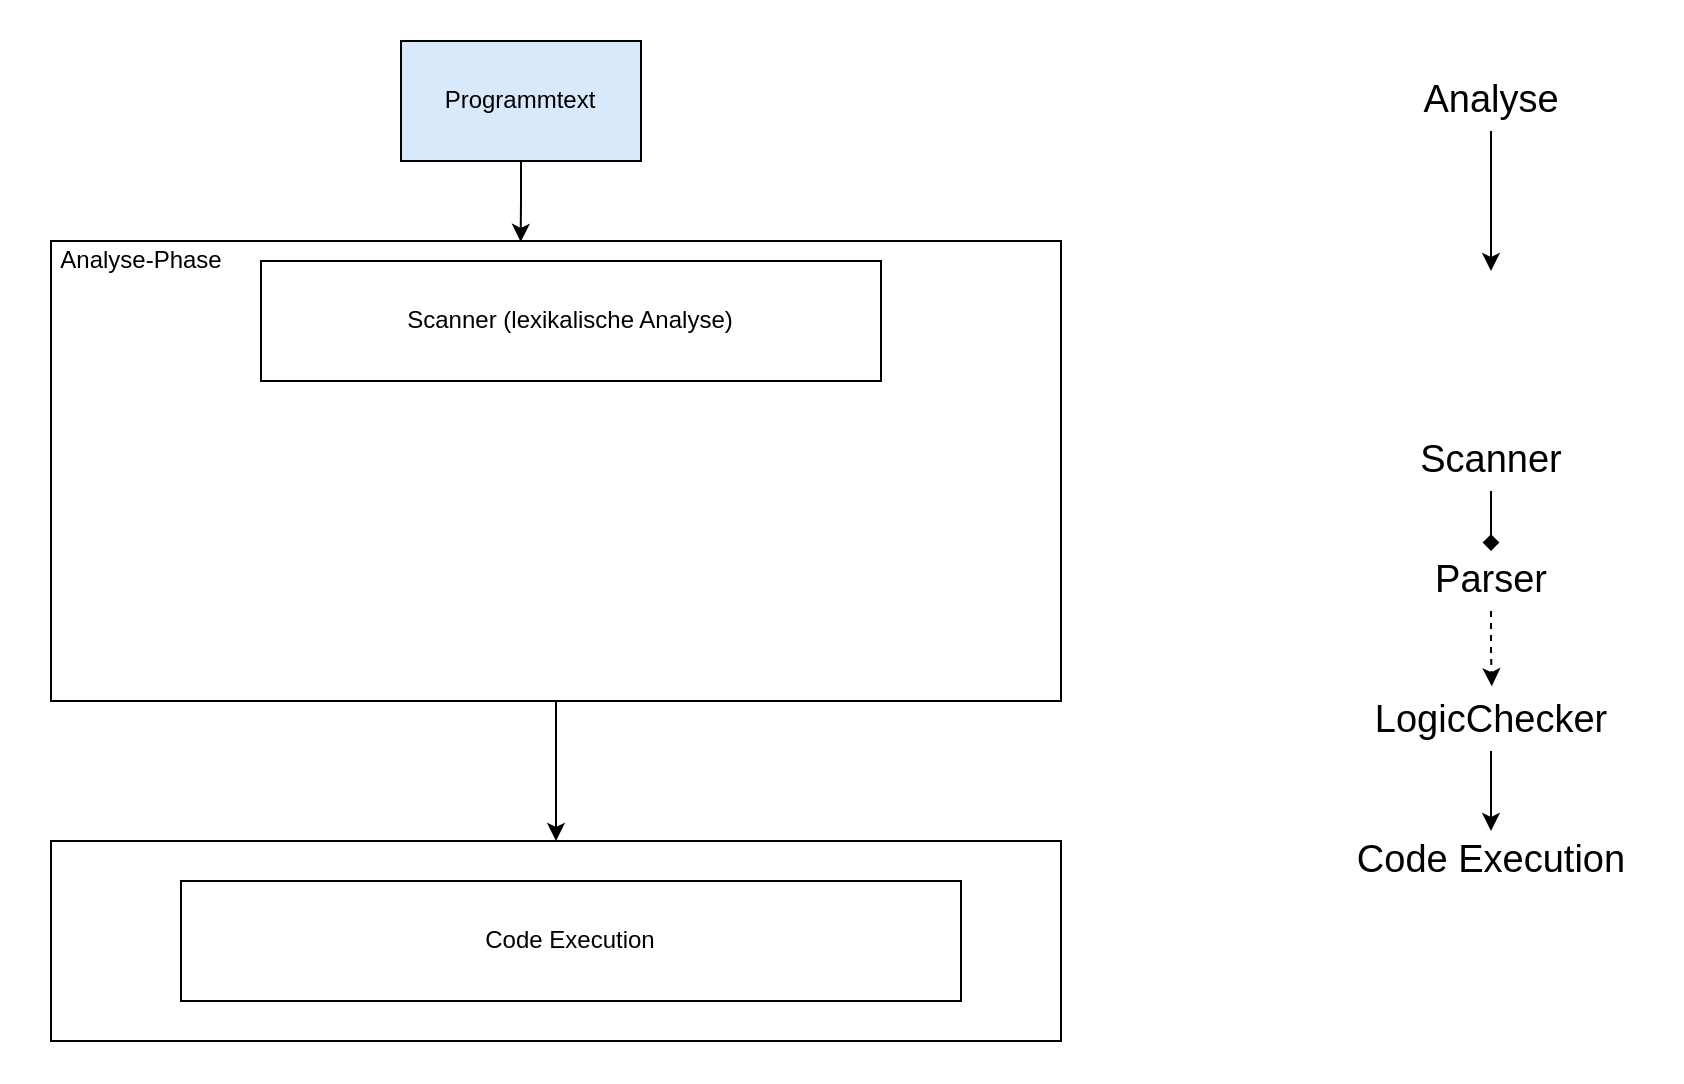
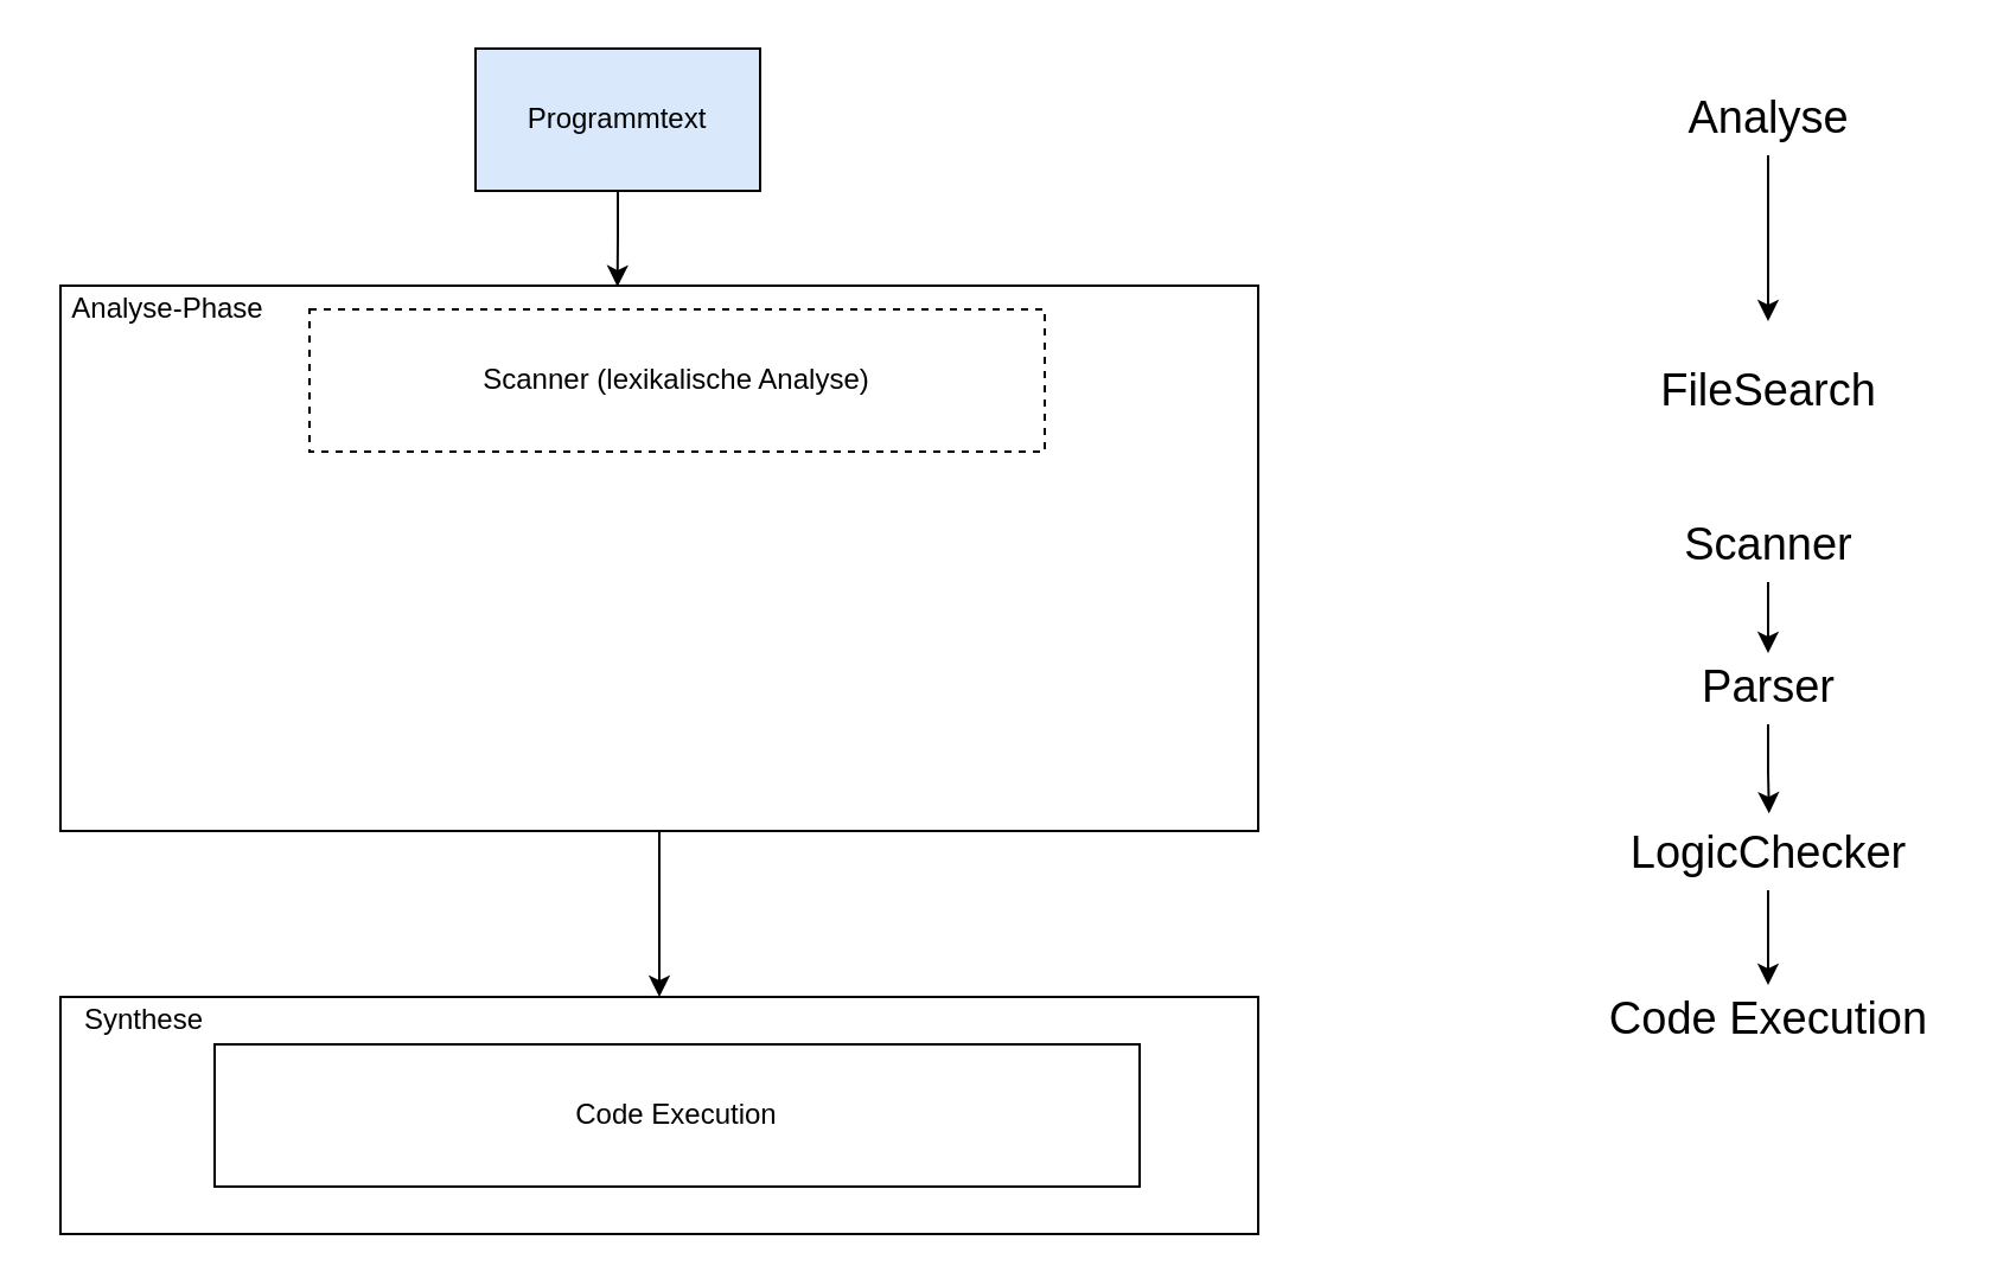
- <mxCell id="8" value="Scanner (lexikalische Analyse)" style="whiteSpace=wrap;html=1;labelBackgroundColor=none;fillColor=none;" vertex="1" parent="1"><mxGeometry x="130" y="130" width="310" height="60" as="geometry" /></mxCell>
+ <mxCell id="8" value="Scanner (lexikalische Analyse)" style="whiteSpace=wrap;html=1;labelBackgroundColor=none;fillColor=none;dashed=1;" vertex="1" parent="1"><mxGeometry x="130" y="130" width="310" height="60" as="geometry" /></mxCell>
+ <mxCell id="19" value="FileSearch" style="text;html=1;align=center;verticalAlign=middle;resizable=0;points=[];autosize=1;strokeColor=none;fillColor=none;fontSize=19;" vertex="1" parent="1"><mxGeometry x="690" y="150" width="110" height="30" as="geometry" /></mxCell>
- <mxCell id="13" style="edgeStyle=orthogonalEdgeStyle;rounded=0;orthogonalLoop=1;jettySize=auto;html=1;fontSize=19;endArrow=diamond;" edge="1" parent="1" source="14" target="16"><mxGeometry relative="1" as="geometry" /></mxCell>
+ <mxCell id="13" style="edgeStyle=orthogonalEdgeStyle;rounded=0;orthogonalLoop=1;jettySize=auto;html=1;fontSize=19;" edge="1" parent="1" source="14" target="16"><mxGeometry relative="1" as="geometry" /></mxCell>
- <mxCell id="15" style="edgeStyle=orthogonalEdgeStyle;rounded=0;orthogonalLoop=1;jettySize=auto;html=1;entryX=0.503;entryY=-0.08;entryDx=0;entryDy=0;entryPerimeter=0;fontSize=19;dashed=1;" edge="1" parent="1" source="16" target="18"><mxGeometry relative="1" as="geometry" /></mxCell>
+ <mxCell id="15" style="edgeStyle=orthogonalEdgeStyle;rounded=0;orthogonalLoop=1;jettySize=auto;html=1;entryX=0.503;entryY=-0.08;entryDx=0;entryDy=0;entryPerimeter=0;fontSize=19;" edge="1" parent="1" source="16" target="18"><mxGeometry relative="1" as="geometry" /></mxCell>
+ <mxCell id="9" value="Synthese" style="text;html=1;align=center;verticalAlign=middle;resizable=0;points=[];autosize=1;strokeColor=none;fillColor=none;" vertex="1" parent="1"><mxGeometry x="25" y="420" width="70" height="20" as="geometry" /></mxCell>
